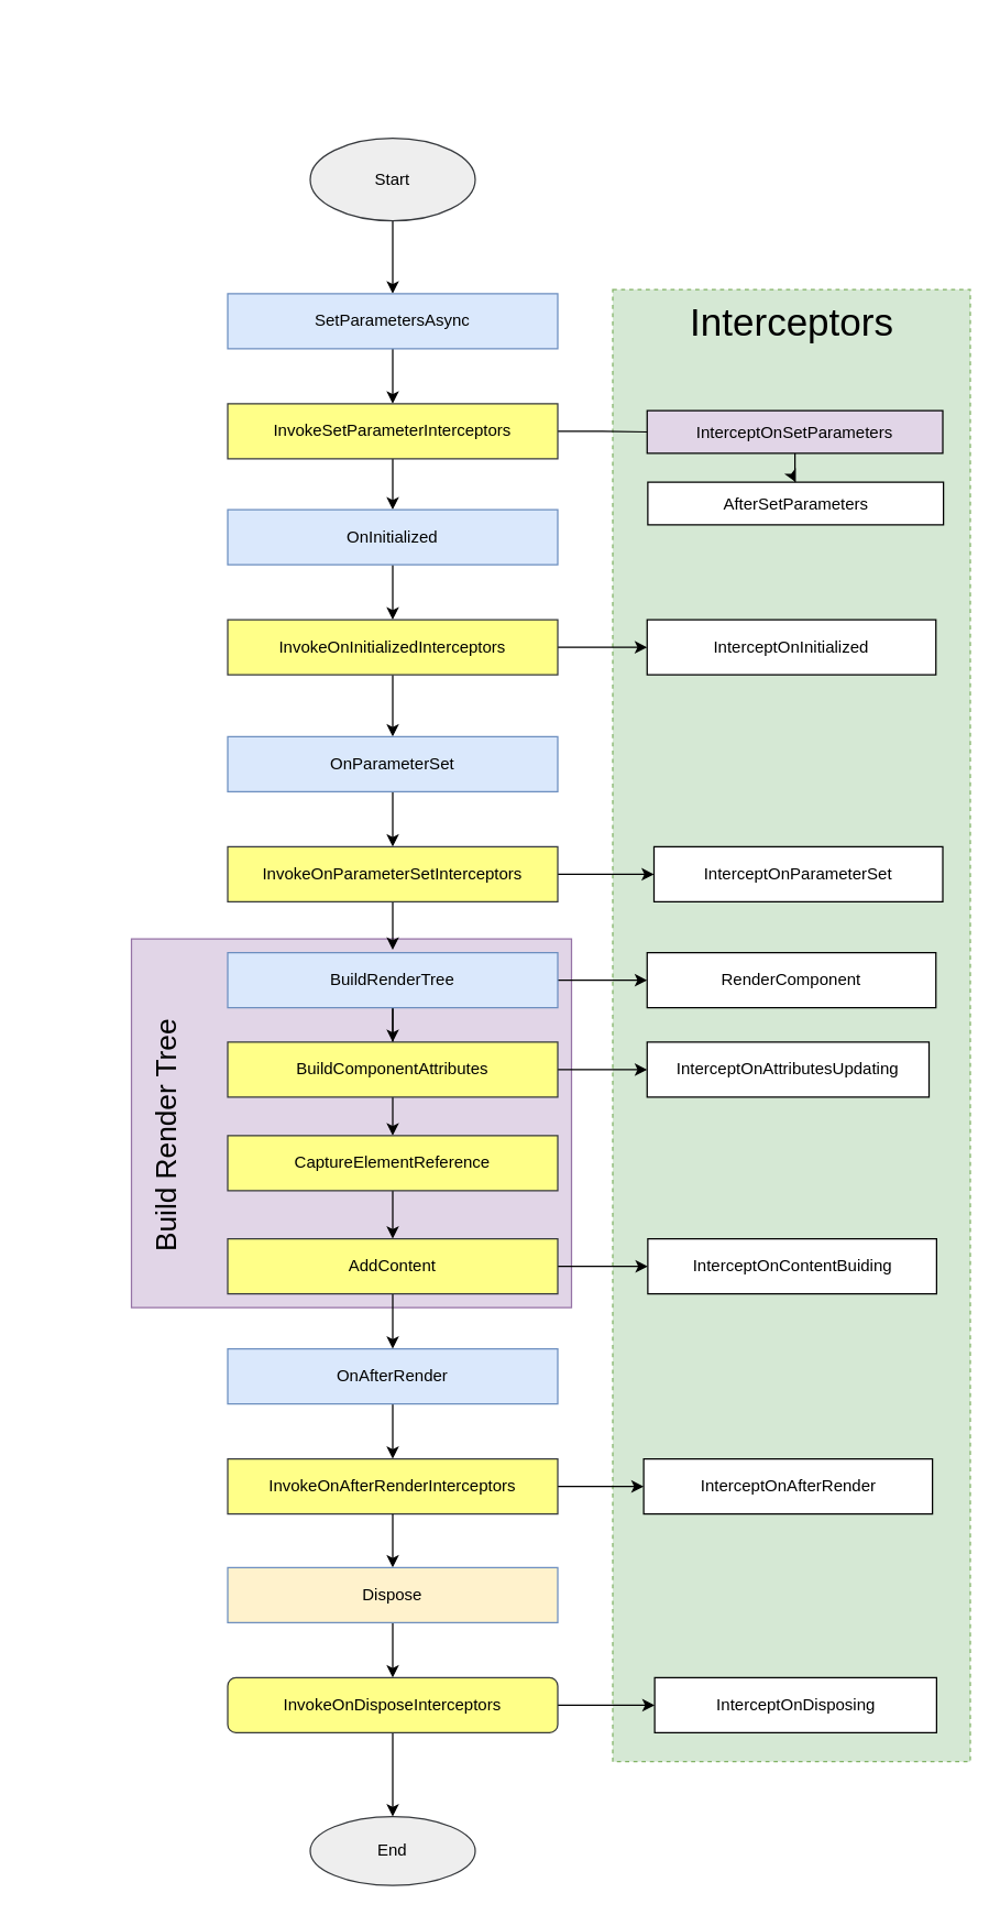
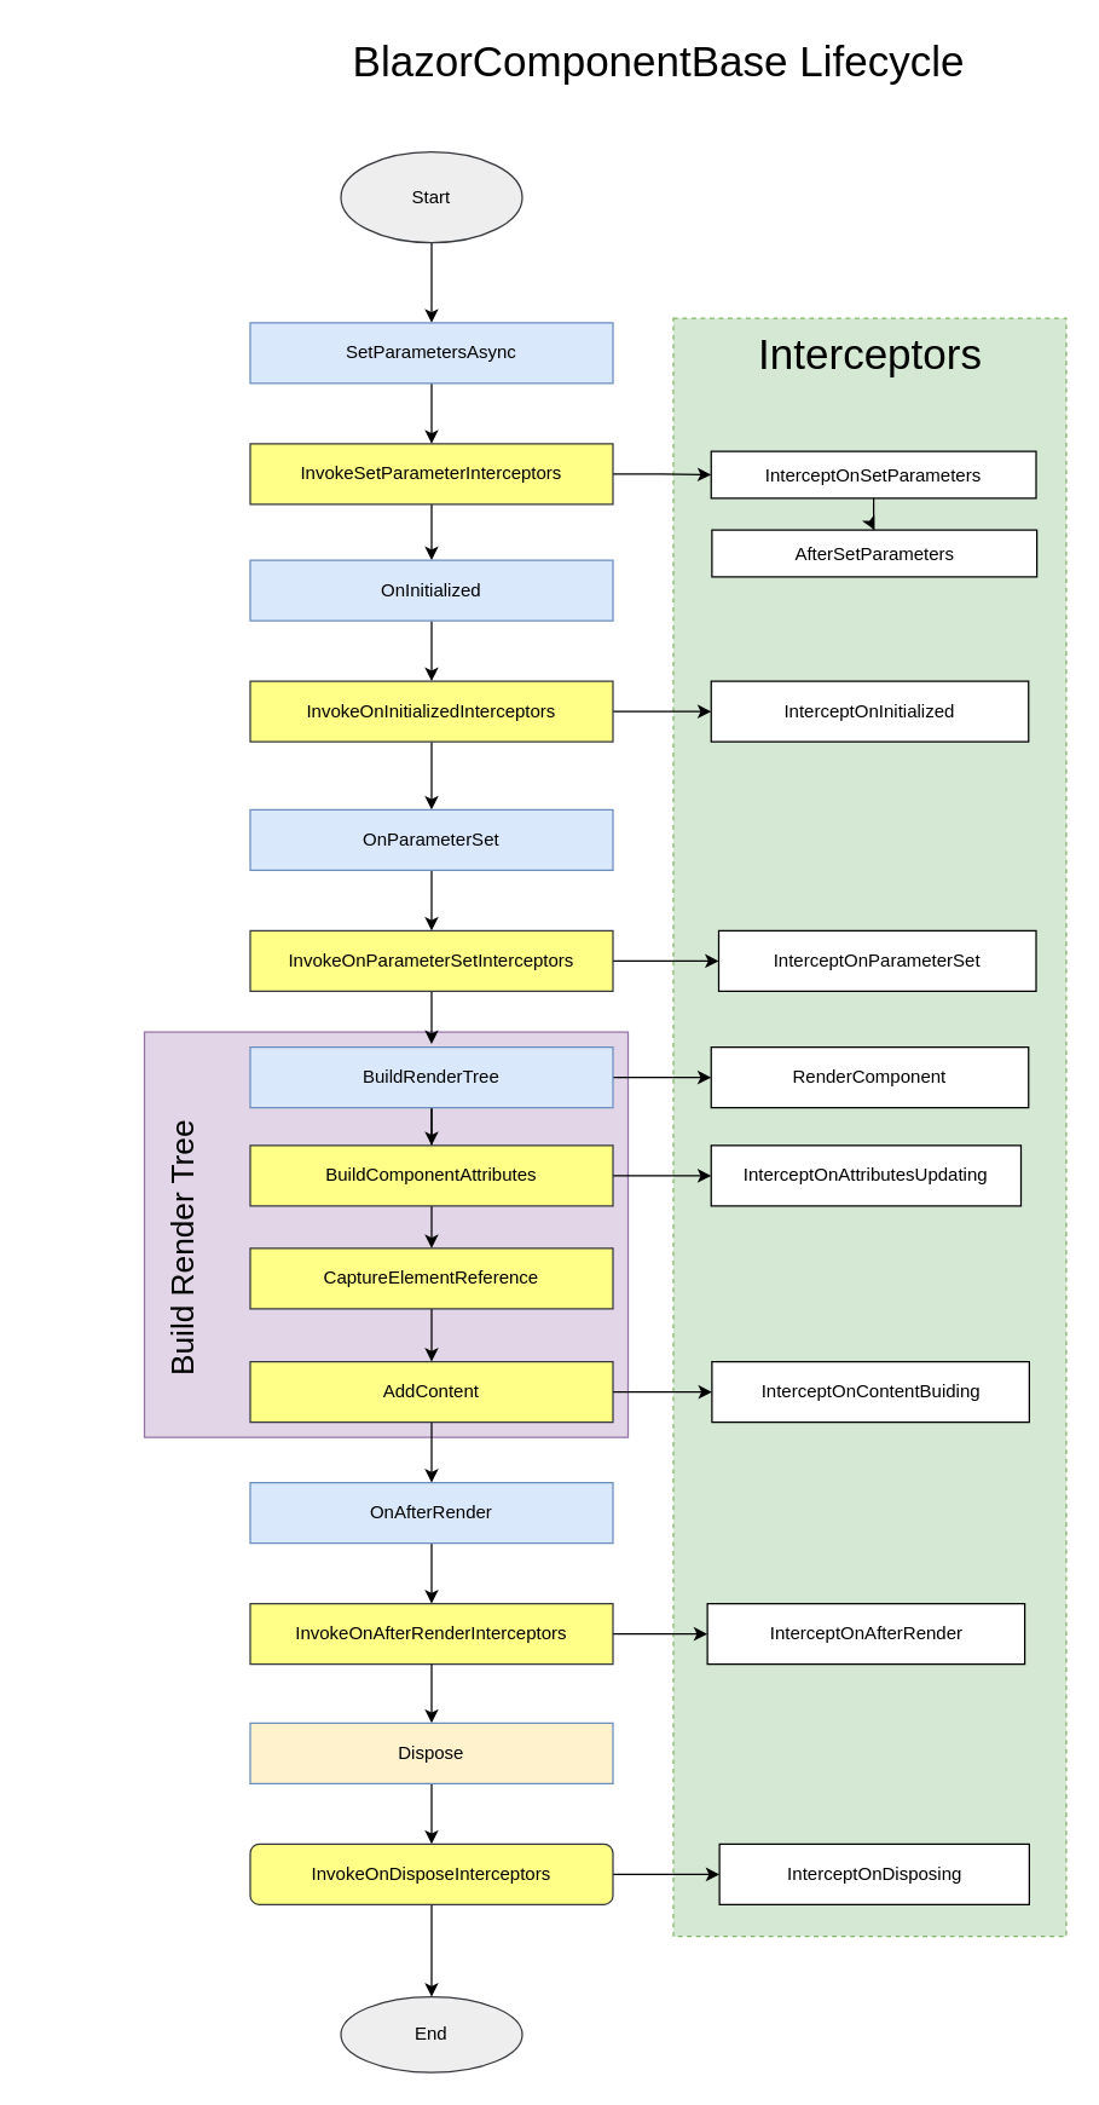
+ <mxCell id="39" value="BlazorComponentBase Lifecycle" style="text;html=1;resizable=0;autosize=1;align=center;verticalAlign=middle;points=[];fillColor=none;strokeColor=none;rounded=0;fontSize=28;" parent="1" vertex="1"><mxGeometry x="225" y="20" width="420" height="40" as="geometry" /></mxCell>
- <mxCell id="8" value="" style="edgeStyle=orthogonalEdgeStyle;rounded=0;orthogonalLoop=1;jettySize=auto;html=1;endArrow=none;" parent="1" source="10" target="12" edge="1"><mxGeometry relative="1" as="geometry" /></mxCell>
+ <mxCell id="8" value="" style="edgeStyle=orthogonalEdgeStyle;rounded=0;orthogonalLoop=1;jettySize=auto;html=1;" parent="1" source="10" target="12" edge="1"><mxGeometry relative="1" as="geometry" /></mxCell>
- <mxCell id="12" value="InterceptOnSetParameters" style="whiteSpace=wrap;html=1;fillColor=#e1d5e7;" parent="1" vertex="1"><mxGeometry x="470" y="298" width="215" height="31" as="geometry" /></mxCell>
+ <mxCell id="12" value="InterceptOnSetParameters" style="whiteSpace=wrap;html=1;" parent="1" vertex="1"><mxGeometry x="470" y="298" width="215" height="31" as="geometry" /></mxCell>
